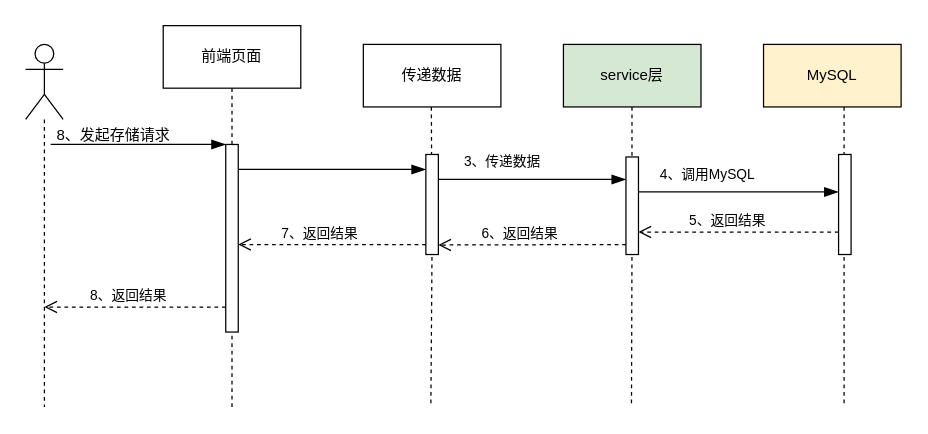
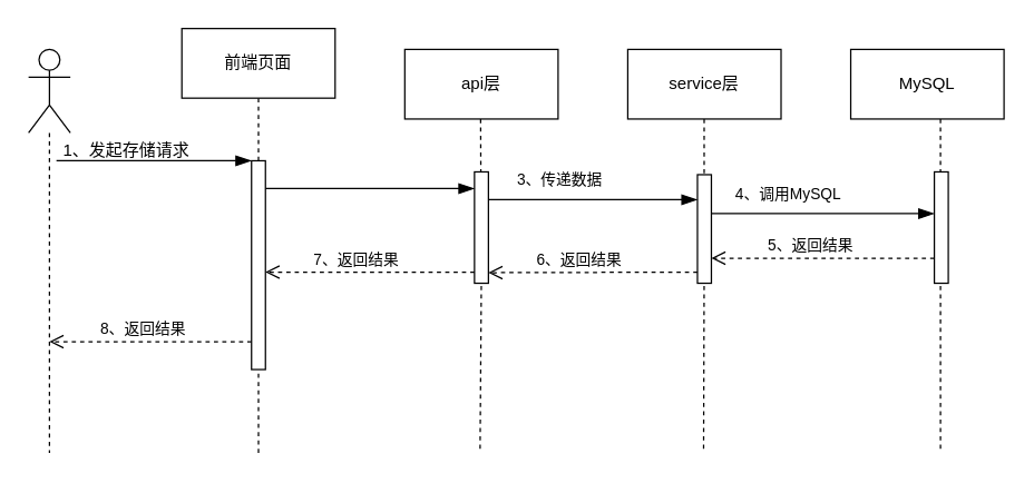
- <mxCell id="10" value="传递数据" style="html=1;whiteSpace=wrap;" vertex="1" parent="1"><mxGeometry x="290" y="35" width="110" height="50" as="geometry" /></mxCell>
+ <mxCell id="10" value="api层" style="html=1;whiteSpace=wrap;" vertex="1" parent="1"><mxGeometry x="290" y="35" width="110" height="50" as="geometry" /></mxCell>
- <mxCell id="9" value="service层" style="html=1;whiteSpace=wrap;fillColor=#d5e8d4;" vertex="1" parent="1"><mxGeometry x="450" y="35" width="110" height="50" as="geometry" /></mxCell>
+ <mxCell id="9" value="service层" style="html=1;whiteSpace=wrap;" vertex="1" parent="1"><mxGeometry x="450" y="35" width="110" height="50" as="geometry" /></mxCell>
- <mxCell id="11" value="MySQL" style="html=1;whiteSpace=wrap;fillColor=#fff2cc;" vertex="1" parent="1"><mxGeometry x="610" y="35" width="110" height="50" as="geometry" /></mxCell>
+ <mxCell id="11" value="MySQL" style="html=1;whiteSpace=wrap;" vertex="1" parent="1"><mxGeometry x="610" y="35" width="110" height="50" as="geometry" /></mxCell>
- <mxCell id="14" value="8、发起存储请求" style="text;html=1;align=center;verticalAlign=middle;resizable=0;points=[];autosize=1;strokeColor=none;fillColor=none;" vertex="1" parent="1"><mxGeometry x="35" y="93" width="110" height="30" as="geometry" /></mxCell>
+ <mxCell id="14" value="1、发起存储请求" style="text;html=1;align=center;verticalAlign=middle;resizable=0;points=[];autosize=1;strokeColor=none;fillColor=none;" vertex="1" parent="1"><mxGeometry x="35" y="93" width="110" height="30" as="geometry" /></mxCell>
